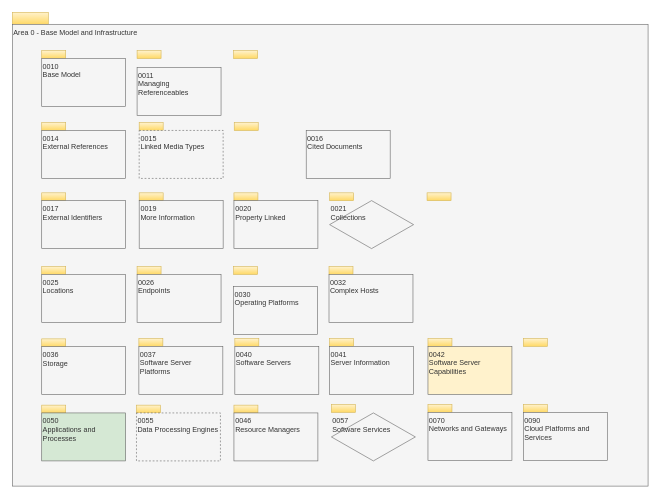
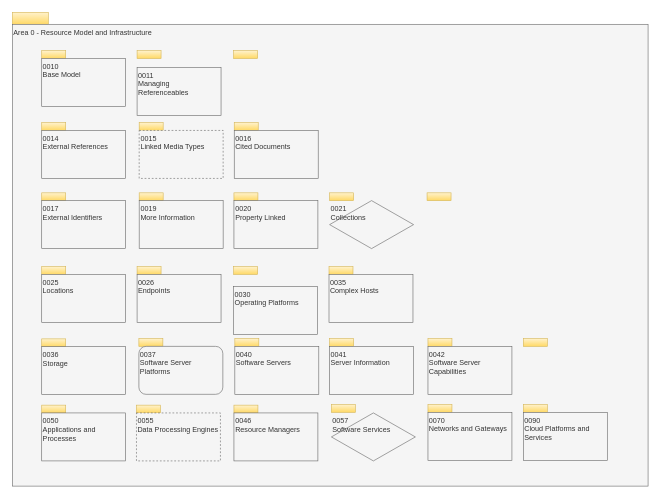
- <mxCell id="3" value="Area 0 - Base Model and Infrastructure" style="rounded=0;whiteSpace=wrap;html=1;align=left;verticalAlign=top;fillColor=#f5f5f5;fontColor=#333333;strokeColor=#666666;" parent="1" vertex="1"><mxGeometry x="20" y="40" width="1060" height="770" as="geometry" /></mxCell>
+ <mxCell id="3" value="Area 0 - Resource Model and Infrastructure" style="rounded=0;whiteSpace=wrap;html=1;align=left;verticalAlign=top;fillColor=#f5f5f5;fontColor=#333333;strokeColor=#666666;" parent="1" vertex="1"><mxGeometry x="20" y="40" width="1060" height="770" as="geometry" /></mxCell>
- <mxCell id="54" value="0016&lt;br&gt;Cited Documents" style="rounded=0;whiteSpace=wrap;html=1;align=left;verticalAlign=top;fillColor=#f5f5f5;fontColor=#333333;strokeColor=#666666;" parent="1" vertex="1"><mxGeometry x="510" y="217" width="140" height="80" as="geometry" /></mxCell>
+ <mxCell id="54" value="0016&lt;br&gt;Cited Documents" style="rounded=0;whiteSpace=wrap;html=1;align=left;verticalAlign=top;fillColor=#f5f5f5;fontColor=#333333;strokeColor=#666666;" parent="1" vertex="1"><mxGeometry x="390" y="217" width="140" height="80" as="geometry" /></mxCell>
- <mxCell id="16" value="0032&lt;br&gt;Complex Hosts&lt;br&gt;" style="rounded=0;whiteSpace=wrap;html=1;align=left;verticalAlign=top;fillColor=#f5f5f5;fontColor=#333333;strokeColor=#666666;" parent="1" vertex="1"><mxGeometry x="548" y="457" width="140" height="80" as="geometry" /></mxCell>
+ <mxCell id="16" value="0035&lt;br&gt;Complex Hosts&lt;br&gt;" style="rounded=0;whiteSpace=wrap;html=1;align=left;verticalAlign=top;fillColor=#f5f5f5;fontColor=#333333;strokeColor=#666666;" parent="1" vertex="1"><mxGeometry x="548" y="457" width="140" height="80" as="geometry" /></mxCell>
- <mxCell id="38" value="0037&lt;br&gt;Software Server Platforms" style="rounded=0;whiteSpace=wrap;html=1;align=left;verticalAlign=top;fillColor=#f5f5f5;fontColor=#333333;strokeColor=#666666;" parent="1" vertex="1"><mxGeometry x="231" y="577" width="140" height="80" as="geometry" /></mxCell>
+ <mxCell id="38" value="0037&lt;br&gt;Software Server Platforms" style="whiteSpace=wrap;html=1;align=left;verticalAlign=top;fillColor=#f5f5f5;fontColor=#333333;strokeColor=#666666;rounded=1;" parent="1" vertex="1"><mxGeometry x="231" y="577" width="140" height="80" as="geometry" /></mxCell>
- <mxCell id="26" value="0042&lt;br&gt;Software Server Capabilities" style="rounded=0;whiteSpace=wrap;html=1;align=left;verticalAlign=top;fillColor=#fff2cc;fontColor=#333333;strokeColor=#666666;" parent="1" vertex="1"><mxGeometry x="713" y="577" width="140" height="80" as="geometry" /></mxCell>
+ <mxCell id="26" value="0042&lt;br&gt;Software Server Capabilities" style="rounded=0;whiteSpace=wrap;html=1;align=left;verticalAlign=top;fillColor=#f5f5f5;fontColor=#333333;strokeColor=#666666;" parent="1" vertex="1"><mxGeometry x="713" y="577" width="140" height="80" as="geometry" /></mxCell>
- <mxCell id="46" value="0050&lt;br&gt;Applications and&lt;br&gt;Processes&lt;br&gt;" style="rounded=0;whiteSpace=wrap;html=1;align=left;verticalAlign=top;fillColor=#d5e8d4;fontColor=#333333;strokeColor=#666666;" parent="1" vertex="1"><mxGeometry x="69" y="688" width="140" height="80" as="geometry" /></mxCell>
+ <mxCell id="46" value="0050&lt;br&gt;Applications and&lt;br&gt;Processes&lt;br&gt;" style="rounded=0;whiteSpace=wrap;html=1;align=left;verticalAlign=top;fillColor=#f5f5f5;fontColor=#333333;strokeColor=#666666;" parent="1" vertex="1"><mxGeometry x="69" y="688" width="140" height="80" as="geometry" /></mxCell>
